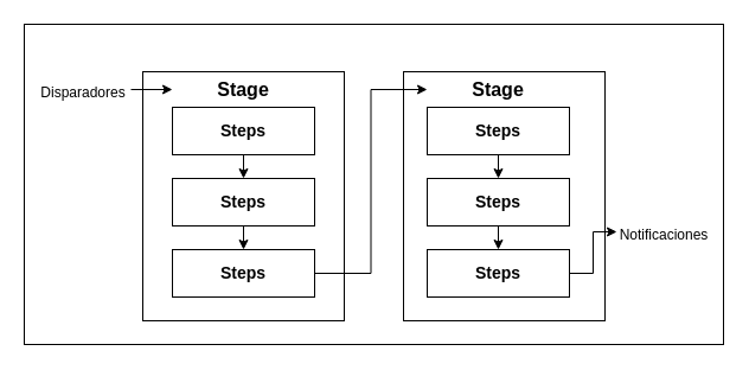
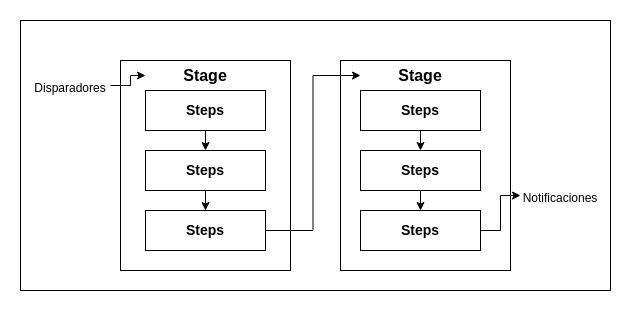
- <mxCell id="21" value="&lt;font style=&quot;font-size: 12px&quot;&gt;Disparadores&lt;/font&gt;" style="rounded=0;whiteSpace=wrap;html=1;fontSize=22;strokeWidth=0;strokeColor=none;fillColor=none;" vertex="1" parent="1"><mxGeometry x="30" y="45" width="80" height="60" as="geometry" /></mxCell>
+ <mxCell id="21" value="&lt;font style=&quot;font-size: 12px&quot;&gt;Disparadores&lt;/font&gt;" style="rounded=0;whiteSpace=wrap;html=1;fontSize=22;strokeWidth=0;strokeColor=none;fillColor=none;" vertex="1" parent="1"><mxGeometry x="30" y="55" width="80" height="60" as="geometry" /></mxCell>
